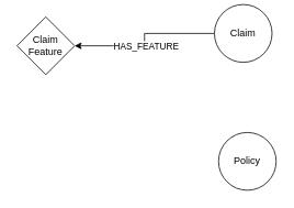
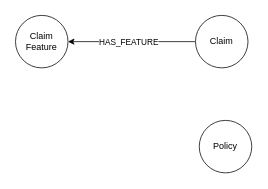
- <mxCell id="4" value="Claim" style="ellipse;whiteSpace=wrap;html=1;aspect=fixed;" vertex="1" parent="1"><mxGeometry x="260" y="5" width="70" height="70" as="geometry" /></mxCell>
+ <mxCell id="4" value="Claim" style="ellipse;whiteSpace=wrap;html=1;aspect=fixed;" vertex="1" parent="1"><mxGeometry x="260" y="20" width="70" height="70" as="geometry" /></mxCell>
- <mxCell id="5" value="Claim&lt;br&gt;Feature" style="rhombus;whiteSpace=wrap;html=1;aspect=fixed;" vertex="1" parent="1"><mxGeometry x="20" y="20" width="70" height="70" as="geometry" /></mxCell>
+ <mxCell id="5" value="Claim&lt;br&gt;Feature" style="ellipse;whiteSpace=wrap;html=1;aspect=fixed;" vertex="1" parent="1"><mxGeometry x="20" y="20" width="70" height="70" as="geometry" /></mxCell>
